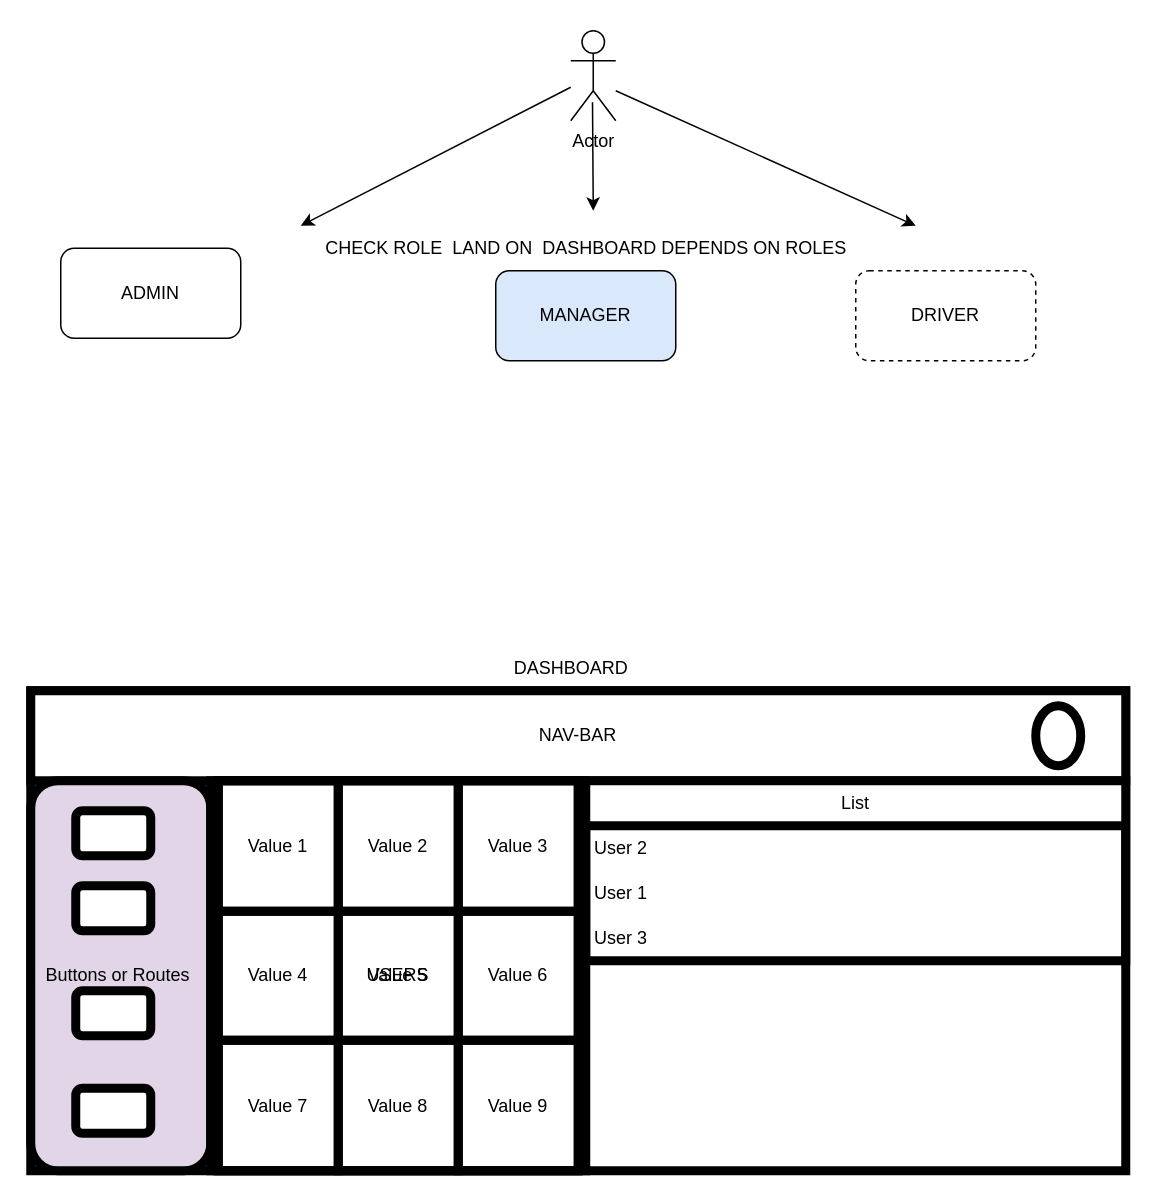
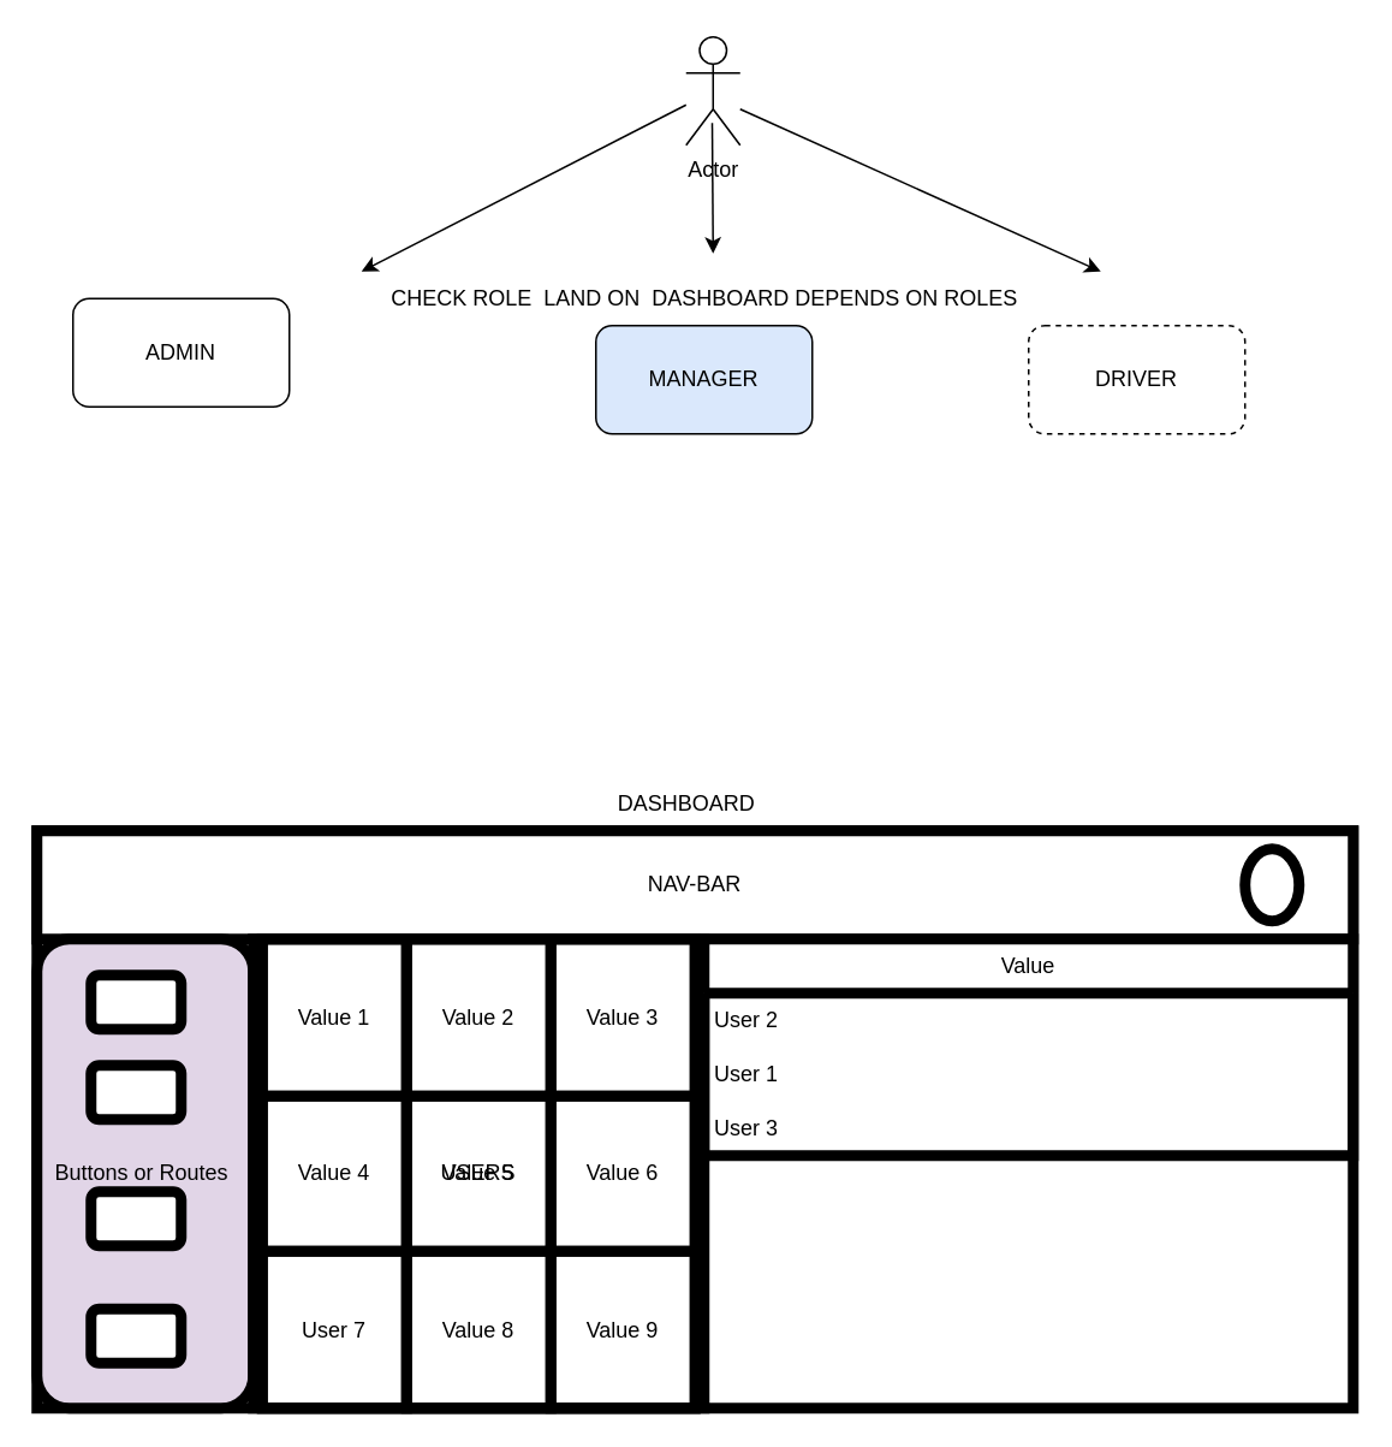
- <mxCell id="32" value="List" style="swimlane;fontStyle=0;childLayout=stackLayout;horizontal=1;startSize=30;horizontalStack=0;resizeParent=1;resizeParentMax=0;resizeLast=0;collapsible=1;marginBottom=0;whiteSpace=wrap;html=1;strokeWidth=6;" vertex="1" parent="1"><mxGeometry x="390" y="520" width="360" height="120" as="geometry" /></mxCell>
+ <mxCell id="32" value="Value" style="swimlane;fontStyle=0;childLayout=stackLayout;horizontal=1;startSize=30;horizontalStack=0;resizeParent=1;resizeParentMax=0;resizeLast=0;collapsible=1;marginBottom=0;whiteSpace=wrap;html=1;strokeWidth=6;" vertex="1" parent="1"><mxGeometry x="390" y="520" width="360" height="120" as="geometry" /></mxCell>
- <mxCell id="29" value="Value 7" style="connectable=0;recursiveResize=0;strokeColor=inherit;fillColor=none;align=center;whiteSpace=wrap;html=1;strokeWidth=6;" vertex="1" parent="28"><mxGeometry width="80" height="87" as="geometry"><mxRectangle width="80" height="87" as="alternateBounds" /></mxGeometry></mxCell>
+ <mxCell id="29" value="User 7" style="connectable=0;recursiveResize=0;strokeColor=inherit;fillColor=none;align=center;whiteSpace=wrap;html=1;strokeWidth=6;" vertex="1" parent="28"><mxGeometry width="80" height="87" as="geometry"><mxRectangle width="80" height="87" as="alternateBounds" /></mxGeometry></mxCell>
